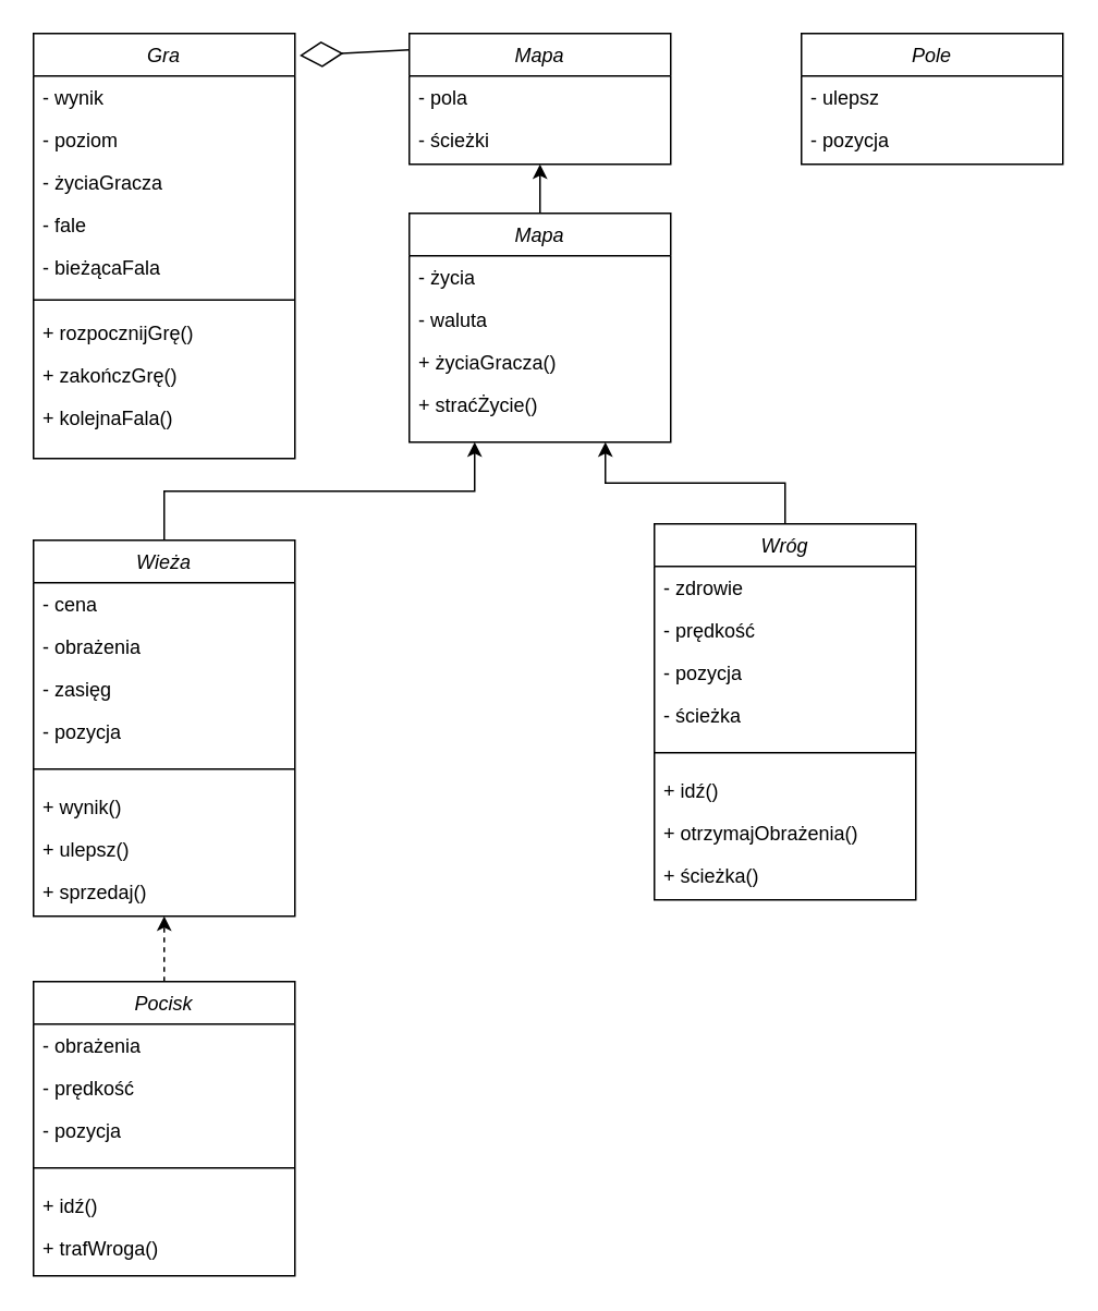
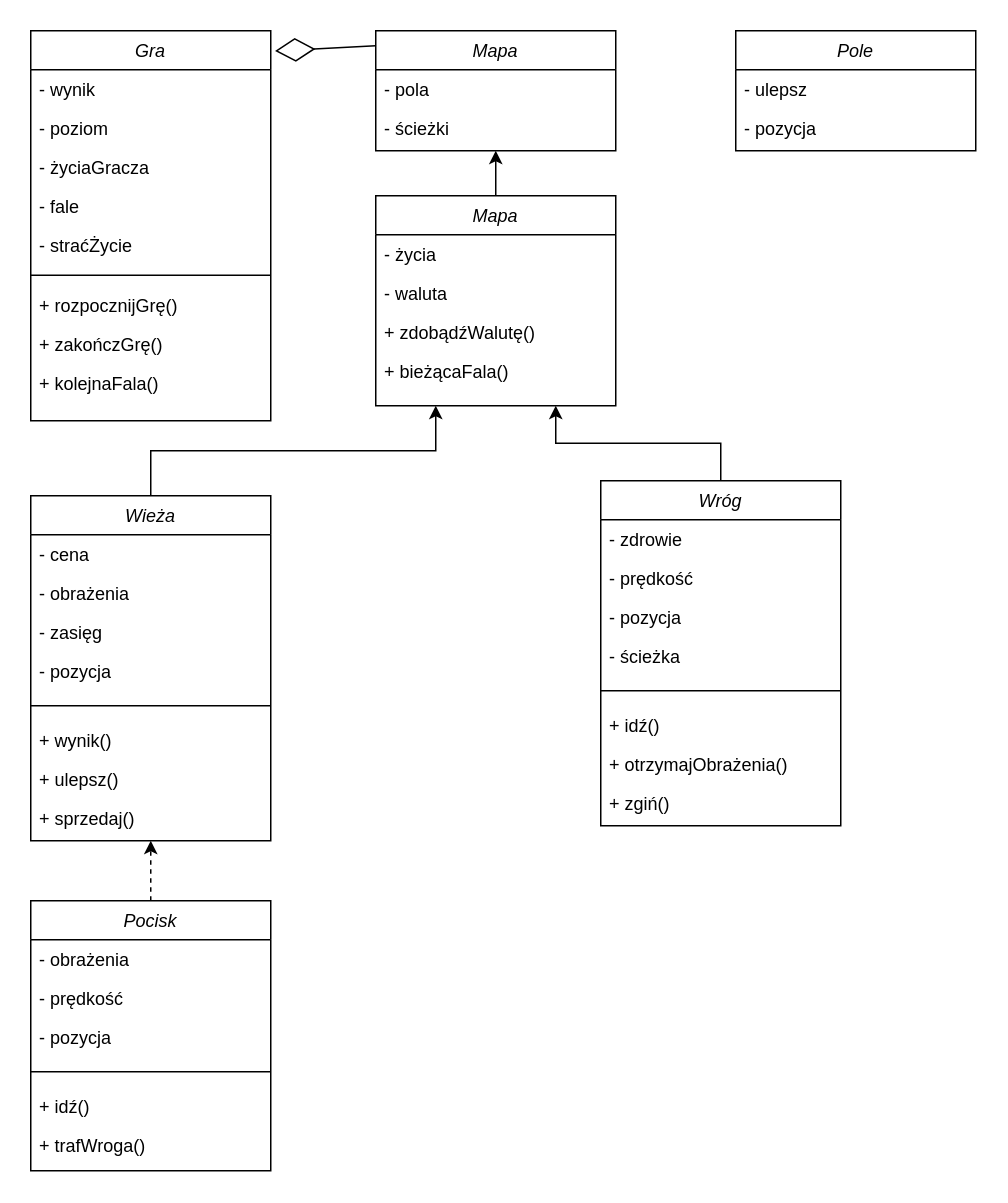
- <mxCell id="7" value="- bieżącaFala" style="text;align=left;verticalAlign=top;spacingLeft=4;spacingRight=4;overflow=hidden;rotatable=0;points=[[0,0.5],[1,0.5]];portConstraint=eastwest;rounded=0;shadow=0;html=0;" vertex="1" parent="2"><mxGeometry y="130" width="160" height="26" as="geometry" /></mxCell>
+ <mxCell id="7" value="- straćŻycie" style="text;align=left;verticalAlign=top;spacingLeft=4;spacingRight=4;overflow=hidden;rotatable=0;points=[[0,0.5],[1,0.5]];portConstraint=eastwest;rounded=0;shadow=0;html=0;" vertex="1" parent="2"><mxGeometry y="130" width="160" height="26" as="geometry" /></mxCell>
- <mxCell id="32" value="+ życiaGracza()" style="text;align=left;verticalAlign=top;spacingLeft=4;spacingRight=4;overflow=hidden;rotatable=0;points=[[0,0.5],[1,0.5]];portConstraint=eastwest;rounded=0;shadow=0;html=0;" vertex="1" parent="29"><mxGeometry y="78" width="160" height="26" as="geometry" /></mxCell>
+ <mxCell id="32" value="+ zdobądźWalutę()" style="text;align=left;verticalAlign=top;spacingLeft=4;spacingRight=4;overflow=hidden;rotatable=0;points=[[0,0.5],[1,0.5]];portConstraint=eastwest;rounded=0;shadow=0;html=0;" vertex="1" parent="29"><mxGeometry y="78" width="160" height="26" as="geometry" /></mxCell>
- <mxCell id="33" value="+ straćŻycie()" style="text;align=left;verticalAlign=top;spacingLeft=4;spacingRight=4;overflow=hidden;rotatable=0;points=[[0,0.5],[1,0.5]];portConstraint=eastwest;rounded=0;shadow=0;html=0;" vertex="1" parent="29"><mxGeometry y="104" width="160" height="26" as="geometry" /></mxCell>
+ <mxCell id="33" value="+ bieżącaFala()" style="text;align=left;verticalAlign=top;spacingLeft=4;spacingRight=4;overflow=hidden;rotatable=0;points=[[0,0.5],[1,0.5]];portConstraint=eastwest;rounded=0;shadow=0;html=0;" vertex="1" parent="29"><mxGeometry y="104" width="160" height="26" as="geometry" /></mxCell>
- <mxCell id="43" value="+ ścieżka()" style="text;align=left;verticalAlign=top;spacingLeft=4;spacingRight=4;overflow=hidden;rotatable=0;points=[[0,0.5],[1,0.5]];portConstraint=eastwest;rounded=0;shadow=0;html=0;" vertex="1" parent="35"><mxGeometry y="202" width="160" height="26" as="geometry" /></mxCell>
+ <mxCell id="43" value="+ zgiń()" style="text;align=left;verticalAlign=top;spacingLeft=4;spacingRight=4;overflow=hidden;rotatable=0;points=[[0,0.5],[1,0.5]];portConstraint=eastwest;rounded=0;shadow=0;html=0;" vertex="1" parent="35"><mxGeometry y="202" width="160" height="26" as="geometry" /></mxCell>
